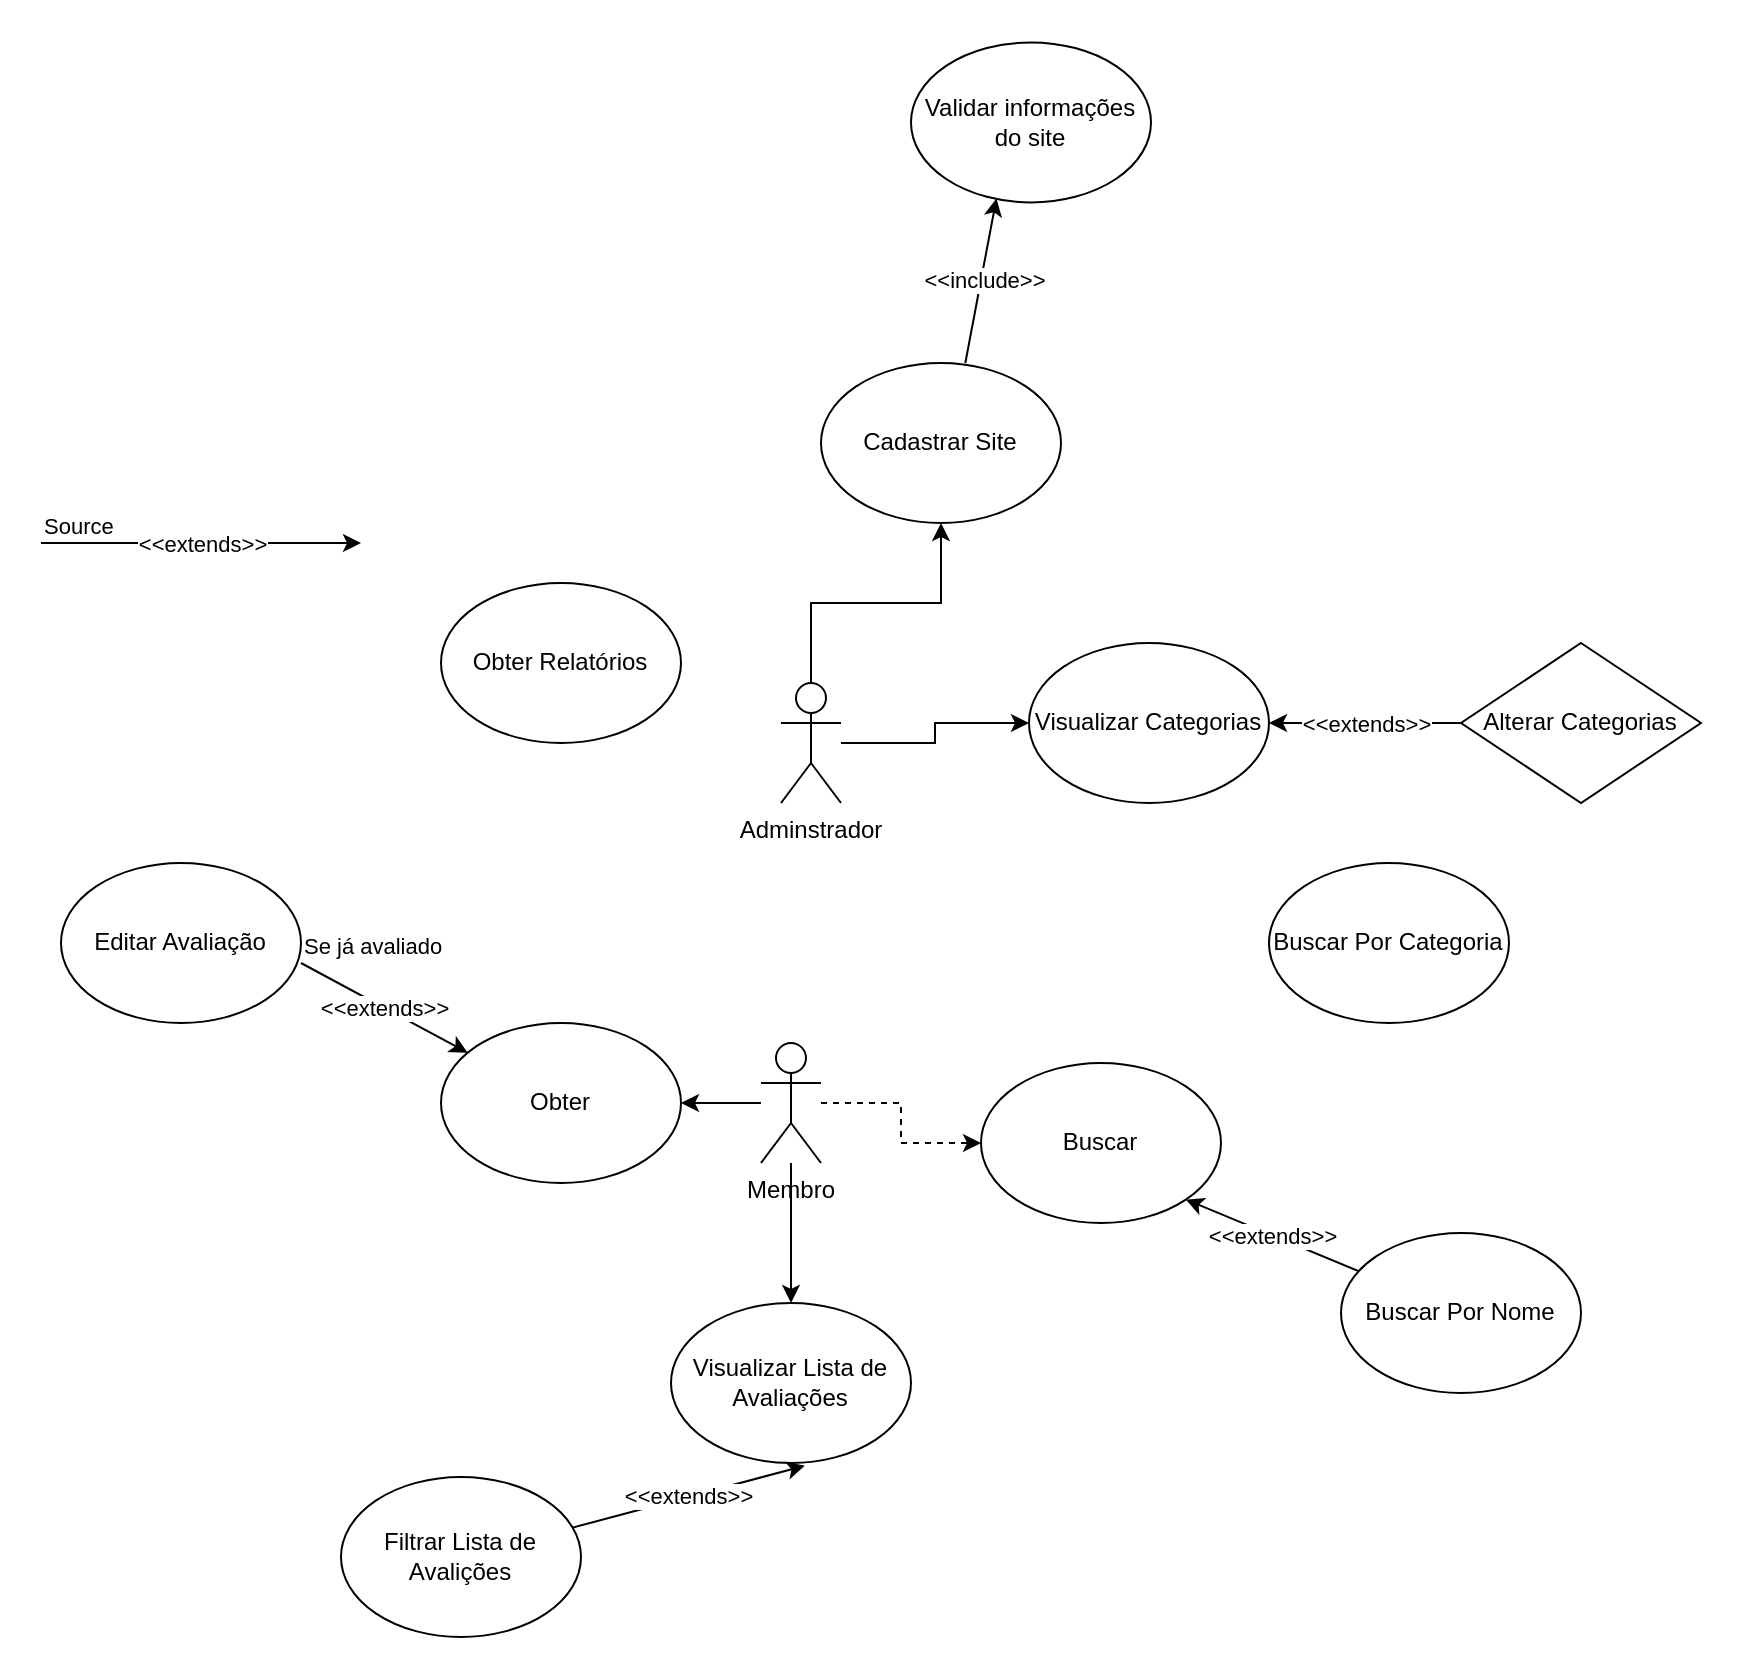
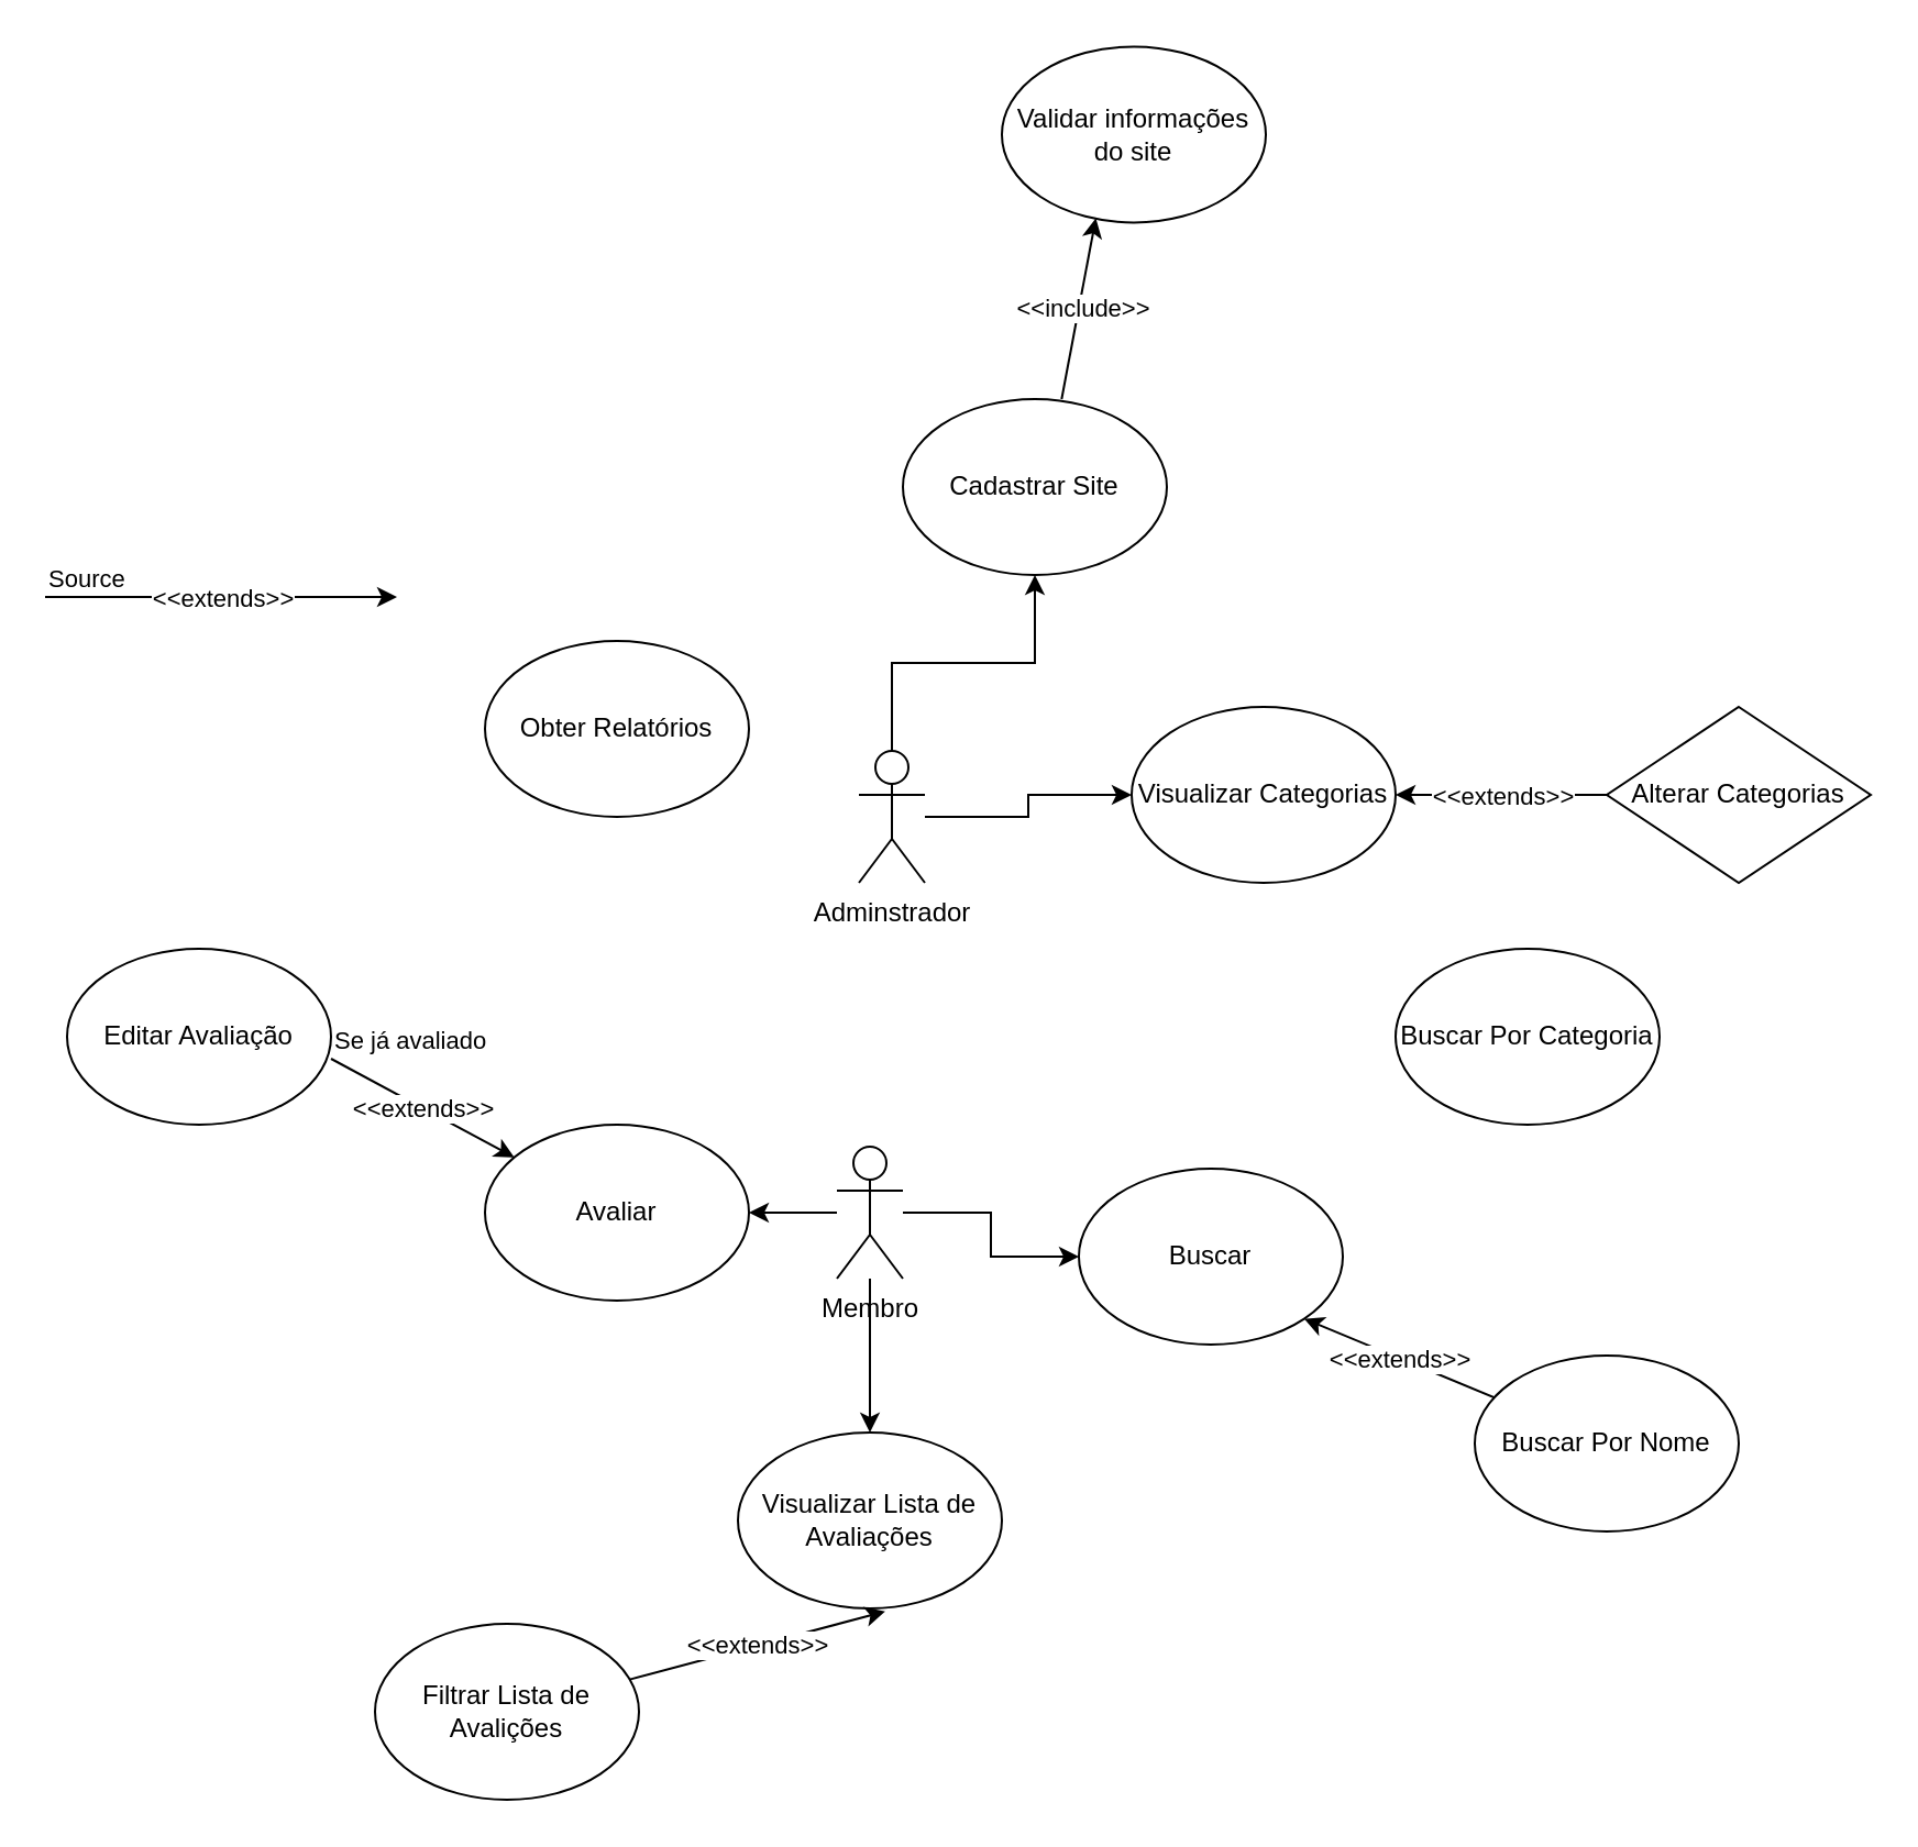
- <mxCell id="11" value="Obter" style="ellipse;whiteSpace=wrap;html=1;" vertex="1" parent="1"><mxGeometry y="511" width="120" height="80" as="geometry" x="220" /></mxCell>
+ <mxCell id="11" value="Avaliar" style="ellipse;whiteSpace=wrap;html=1;" vertex="1" parent="1"><mxGeometry y="511" width="120" height="80" as="geometry" x="220" /></mxCell>
- <mxCell id="7" style="edgeStyle=orthogonalEdgeStyle;rounded=0;orthogonalLoop=1;jettySize=auto;html=1;entryX=0;entryY=0.5;entryDx=0;entryDy=0;dashed=1;" edge="1" parent="1" source="8" target="9"><mxGeometry relative="1" as="geometry" /></mxCell>
+ <mxCell id="7" style="edgeStyle=orthogonalEdgeStyle;rounded=0;orthogonalLoop=1;jettySize=auto;html=1;entryX=0;entryY=0.5;entryDx=0;entryDy=0;" edge="1" parent="1" source="8" target="9"><mxGeometry relative="1" as="geometry" /></mxCell>
